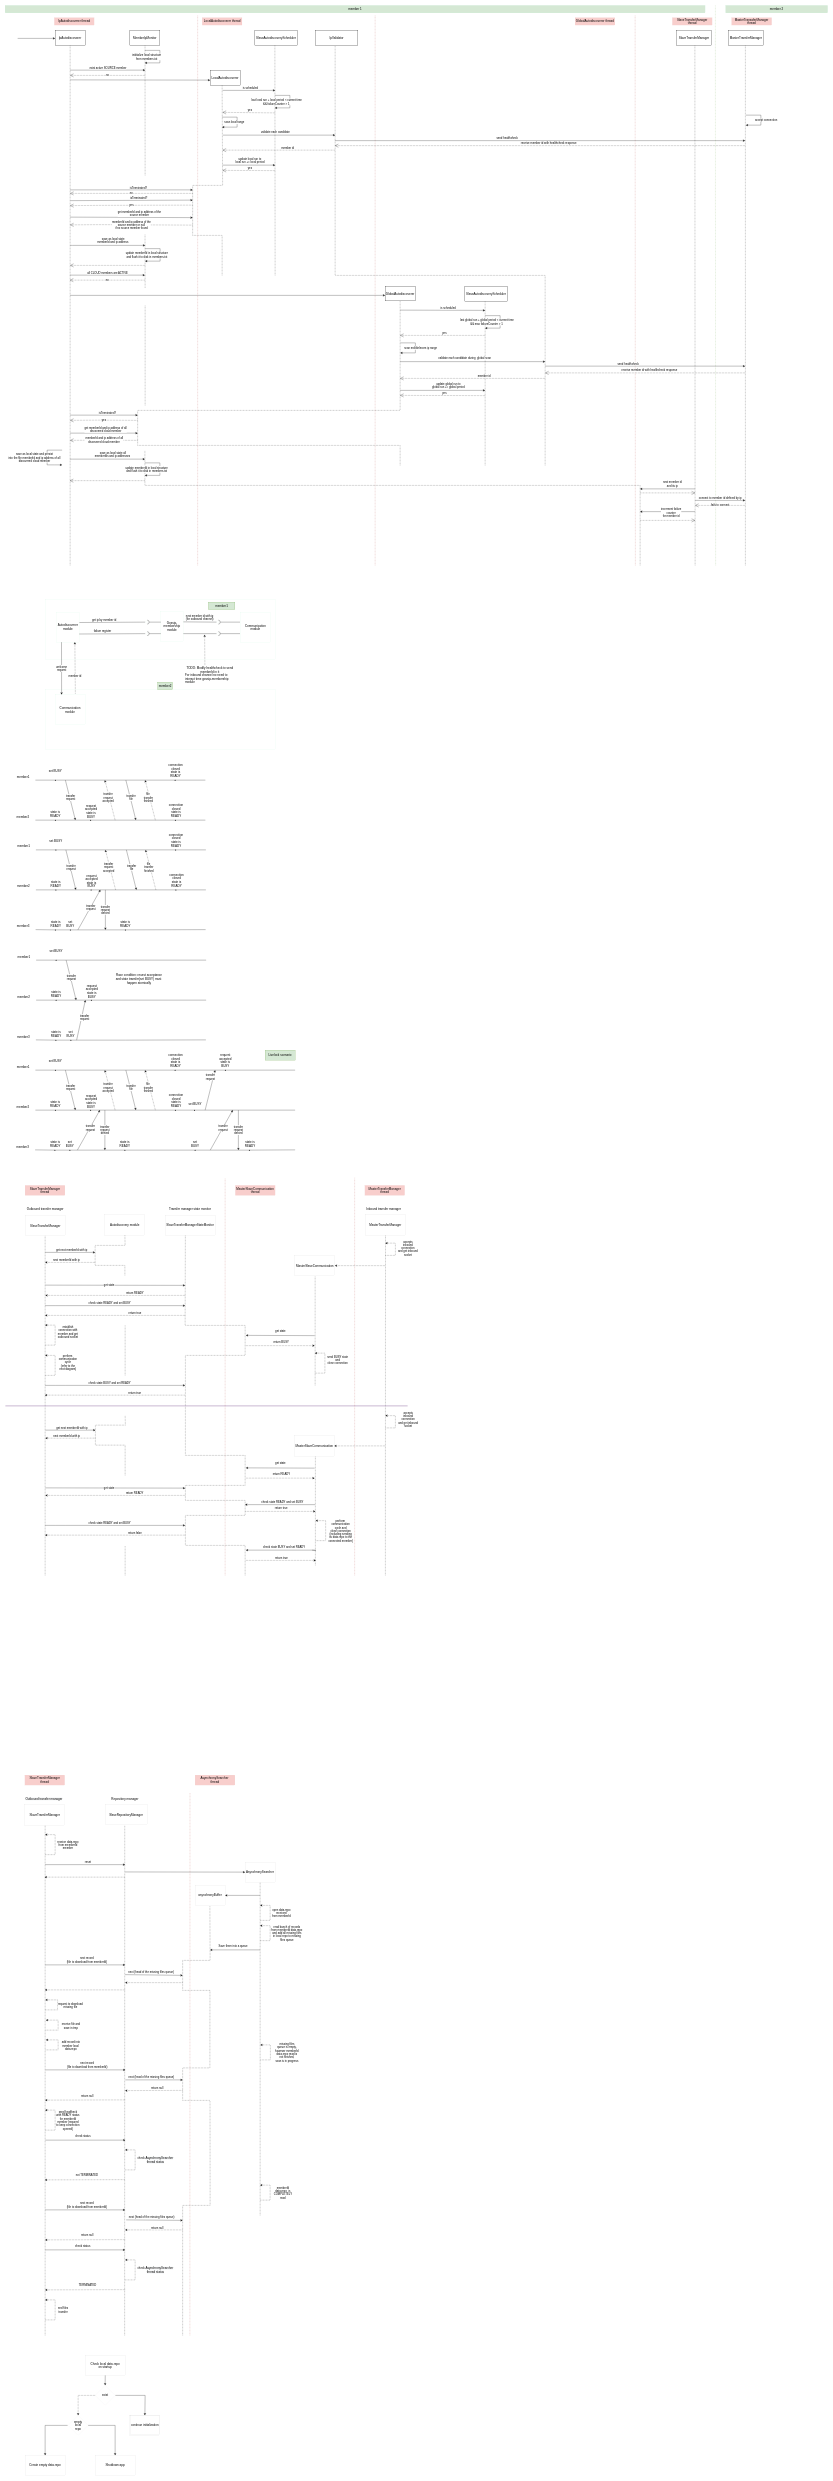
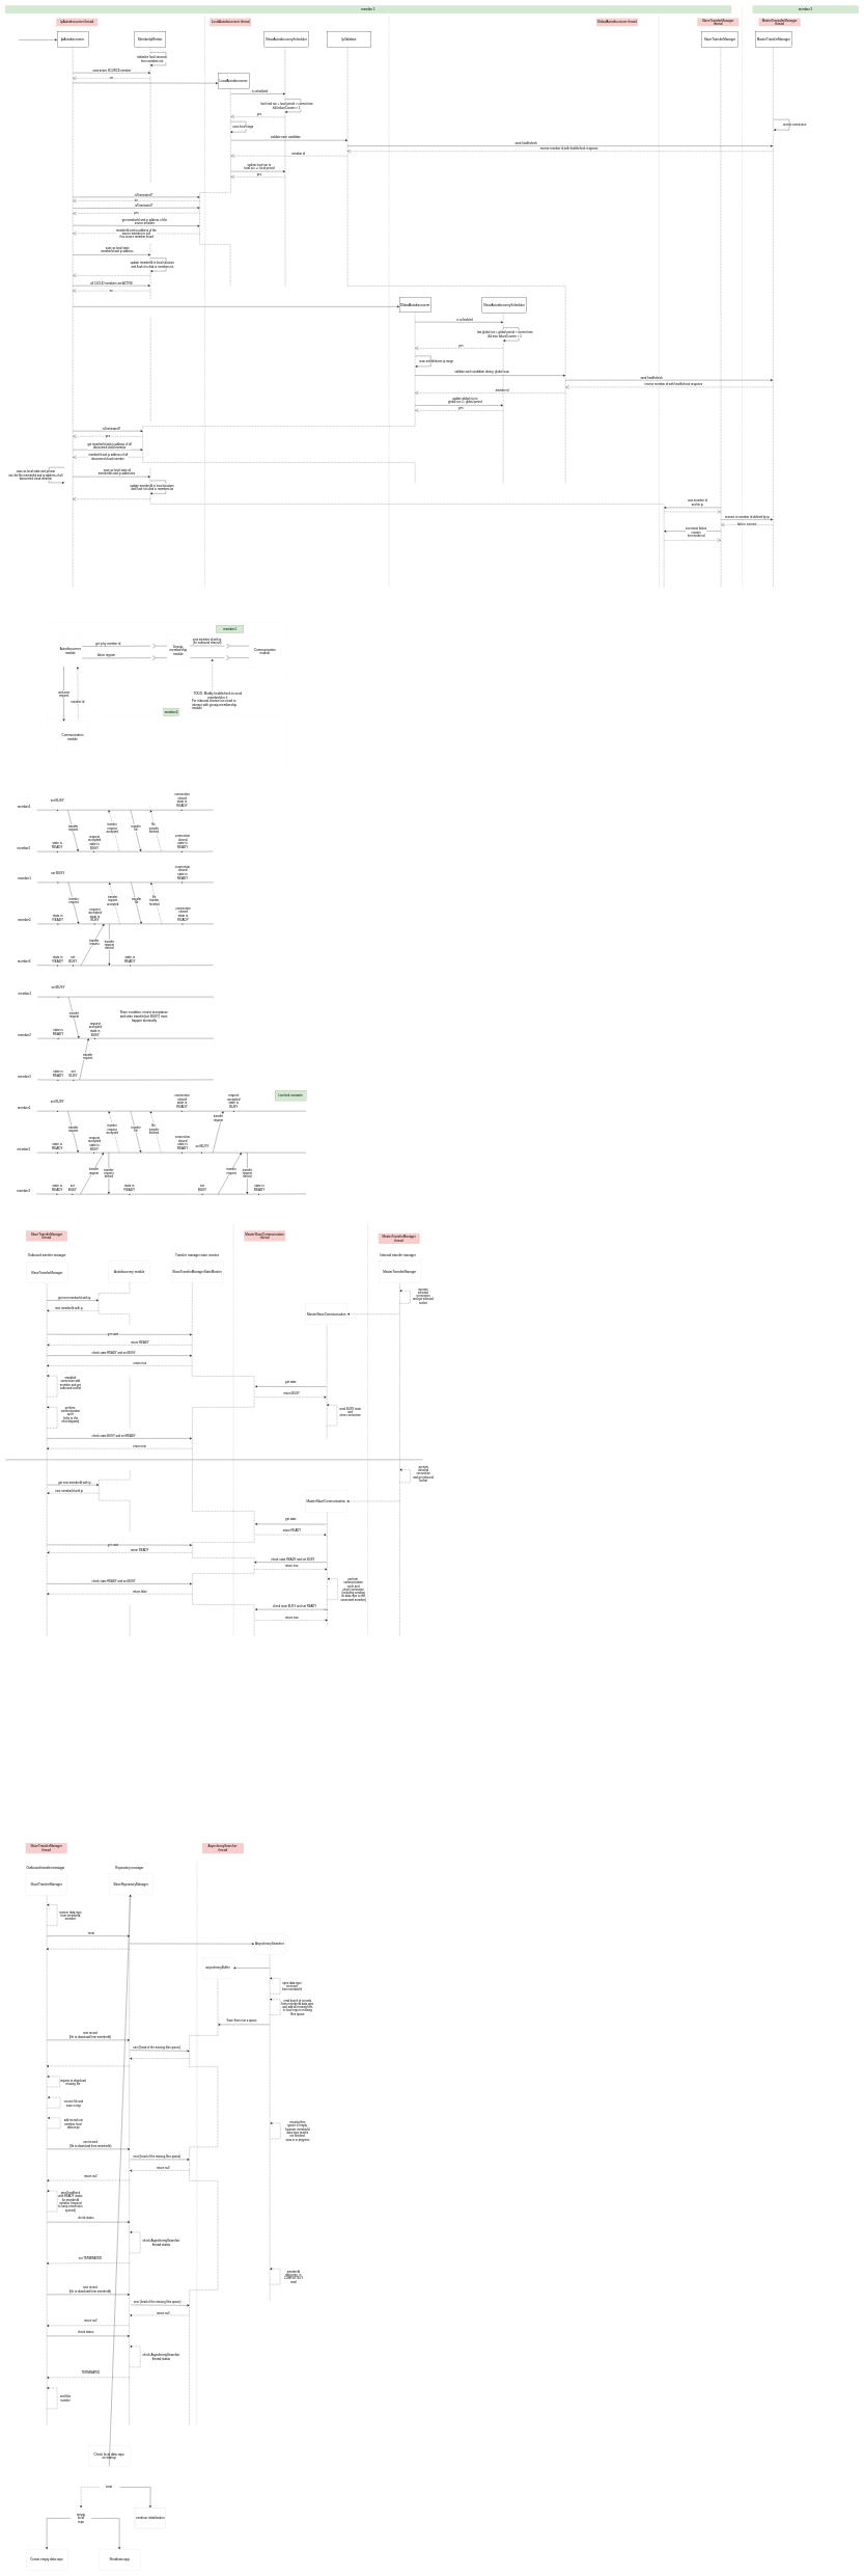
- <mxCell id="83" value="TODO: Modify healthcheck to send&lt;br&gt;memberId in it&lt;br&gt;&lt;div style=&quot;text-align: left;&quot;&gt;&lt;span style=&quot;background-color: initial;&quot;&gt;For inbound channel no need to interact time gossip-membership&amp;nbsp;&lt;/span&gt;&lt;/div&gt;&lt;div style=&quot;text-align: left;&quot;&gt;&lt;span style=&quot;background-color: initial;&quot;&gt;module&lt;/span&gt;&lt;/div&gt;" style="text;html=1;strokeColor=none;fillColor=none;align=center;verticalAlign=middle;whiteSpace=wrap;rounded=0;fontColor=#000000;" parent="1" vertex="1"><mxGeometry x="739" y="2654" width="200" height="90" as="geometry" /></mxCell>
+ <mxCell id="83" value="TODO: Modify healthcheck to send&lt;br&gt;memberId in it&lt;br&gt;&lt;div style=&quot;text-align: left;&quot;&gt;&lt;span style=&quot;background-color: initial;&quot;&gt;For inbound channel no need to interact with gossip-membership&amp;nbsp;&lt;/span&gt;&lt;/div&gt;&lt;div style=&quot;text-align: left;&quot;&gt;&lt;span style=&quot;background-color: initial;&quot;&gt;module&lt;/span&gt;&lt;/div&gt;" style="text;html=1;strokeColor=none;fillColor=none;align=center;verticalAlign=middle;whiteSpace=wrap;rounded=0;fontColor=#000000;" parent="1" vertex="1"><mxGeometry x="739" y="2654" width="200" height="90" as="geometry" /></mxCell>
- <mxCell id="301" value="MasterTransferManager thread" style="text;html=1;strokeColor=#b85450;fillColor=#f8cecc;align=center;verticalAlign=middle;whiteSpace=wrap;rounded=0;strokeWidth=0;" parent="1" vertex="1"><mxGeometry x="1459" y="4740" width="159" height="40" as="geometry" /></mxCell>
+ <mxCell id="301" value="MasterTransferManager thread" style="text;html=1;strokeColor=#b85450;fillColor=#f8cecc;align=center;verticalAlign=middle;whiteSpace=wrap;rounded=0;strokeWidth=0;" parent="1" vertex="1"><mxGeometry x="1459" y="4750" width="159" height="40" as="geometry" /></mxCell>
- <mxCell id="388" value="" style="endArrow=classic;html=1;rounded=0;fontColor=#000000;strokeWidth=1;entryX=0.5;entryY=0;entryDx=0;entryDy=0;exitX=0.5;exitY=1;exitDx=0;exitDy=0;" parent="1" source="378" target="379" edge="1"><mxGeometry width="50" height="50" relative="1" as="geometry"><mxPoint x="420" y="9530" as="sourcePoint" /><mxPoint x="470" y="9480" as="targetPoint" /></mxGeometry></mxCell>
+ <mxCell id="388" value="" style="endArrow=classic;html=1;rounded=0;fontColor=#000000;strokeWidth=1;exitX=0.5;exitY=1;exitDx=0;exitDy=0;" parent="1" source="378" target="305" edge="1"><mxGeometry width="50" height="50" relative="1" as="geometry"><mxPoint x="420" y="9530" as="sourcePoint" /><mxPoint x="470" y="9480" as="targetPoint" /></mxGeometry></mxCell>
